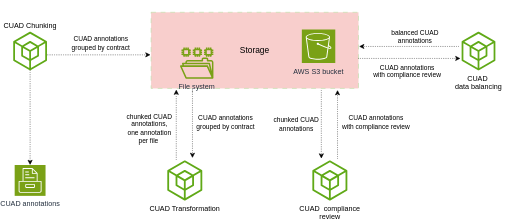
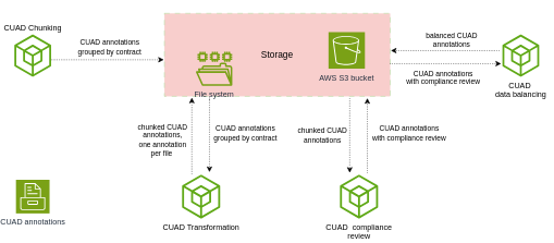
- <mxCell id="16" style="edgeStyle=orthogonalEdgeStyle;rounded=0;orthogonalLoop=1;jettySize=auto;html=1;entryX=0.5;entryY=0;entryDx=0;entryDy=0;entryPerimeter=0;dashed=1;dashPattern=1 2;" edge="1" parent="1" source="3" target="2"><mxGeometry relative="1" as="geometry" /></mxCell>
